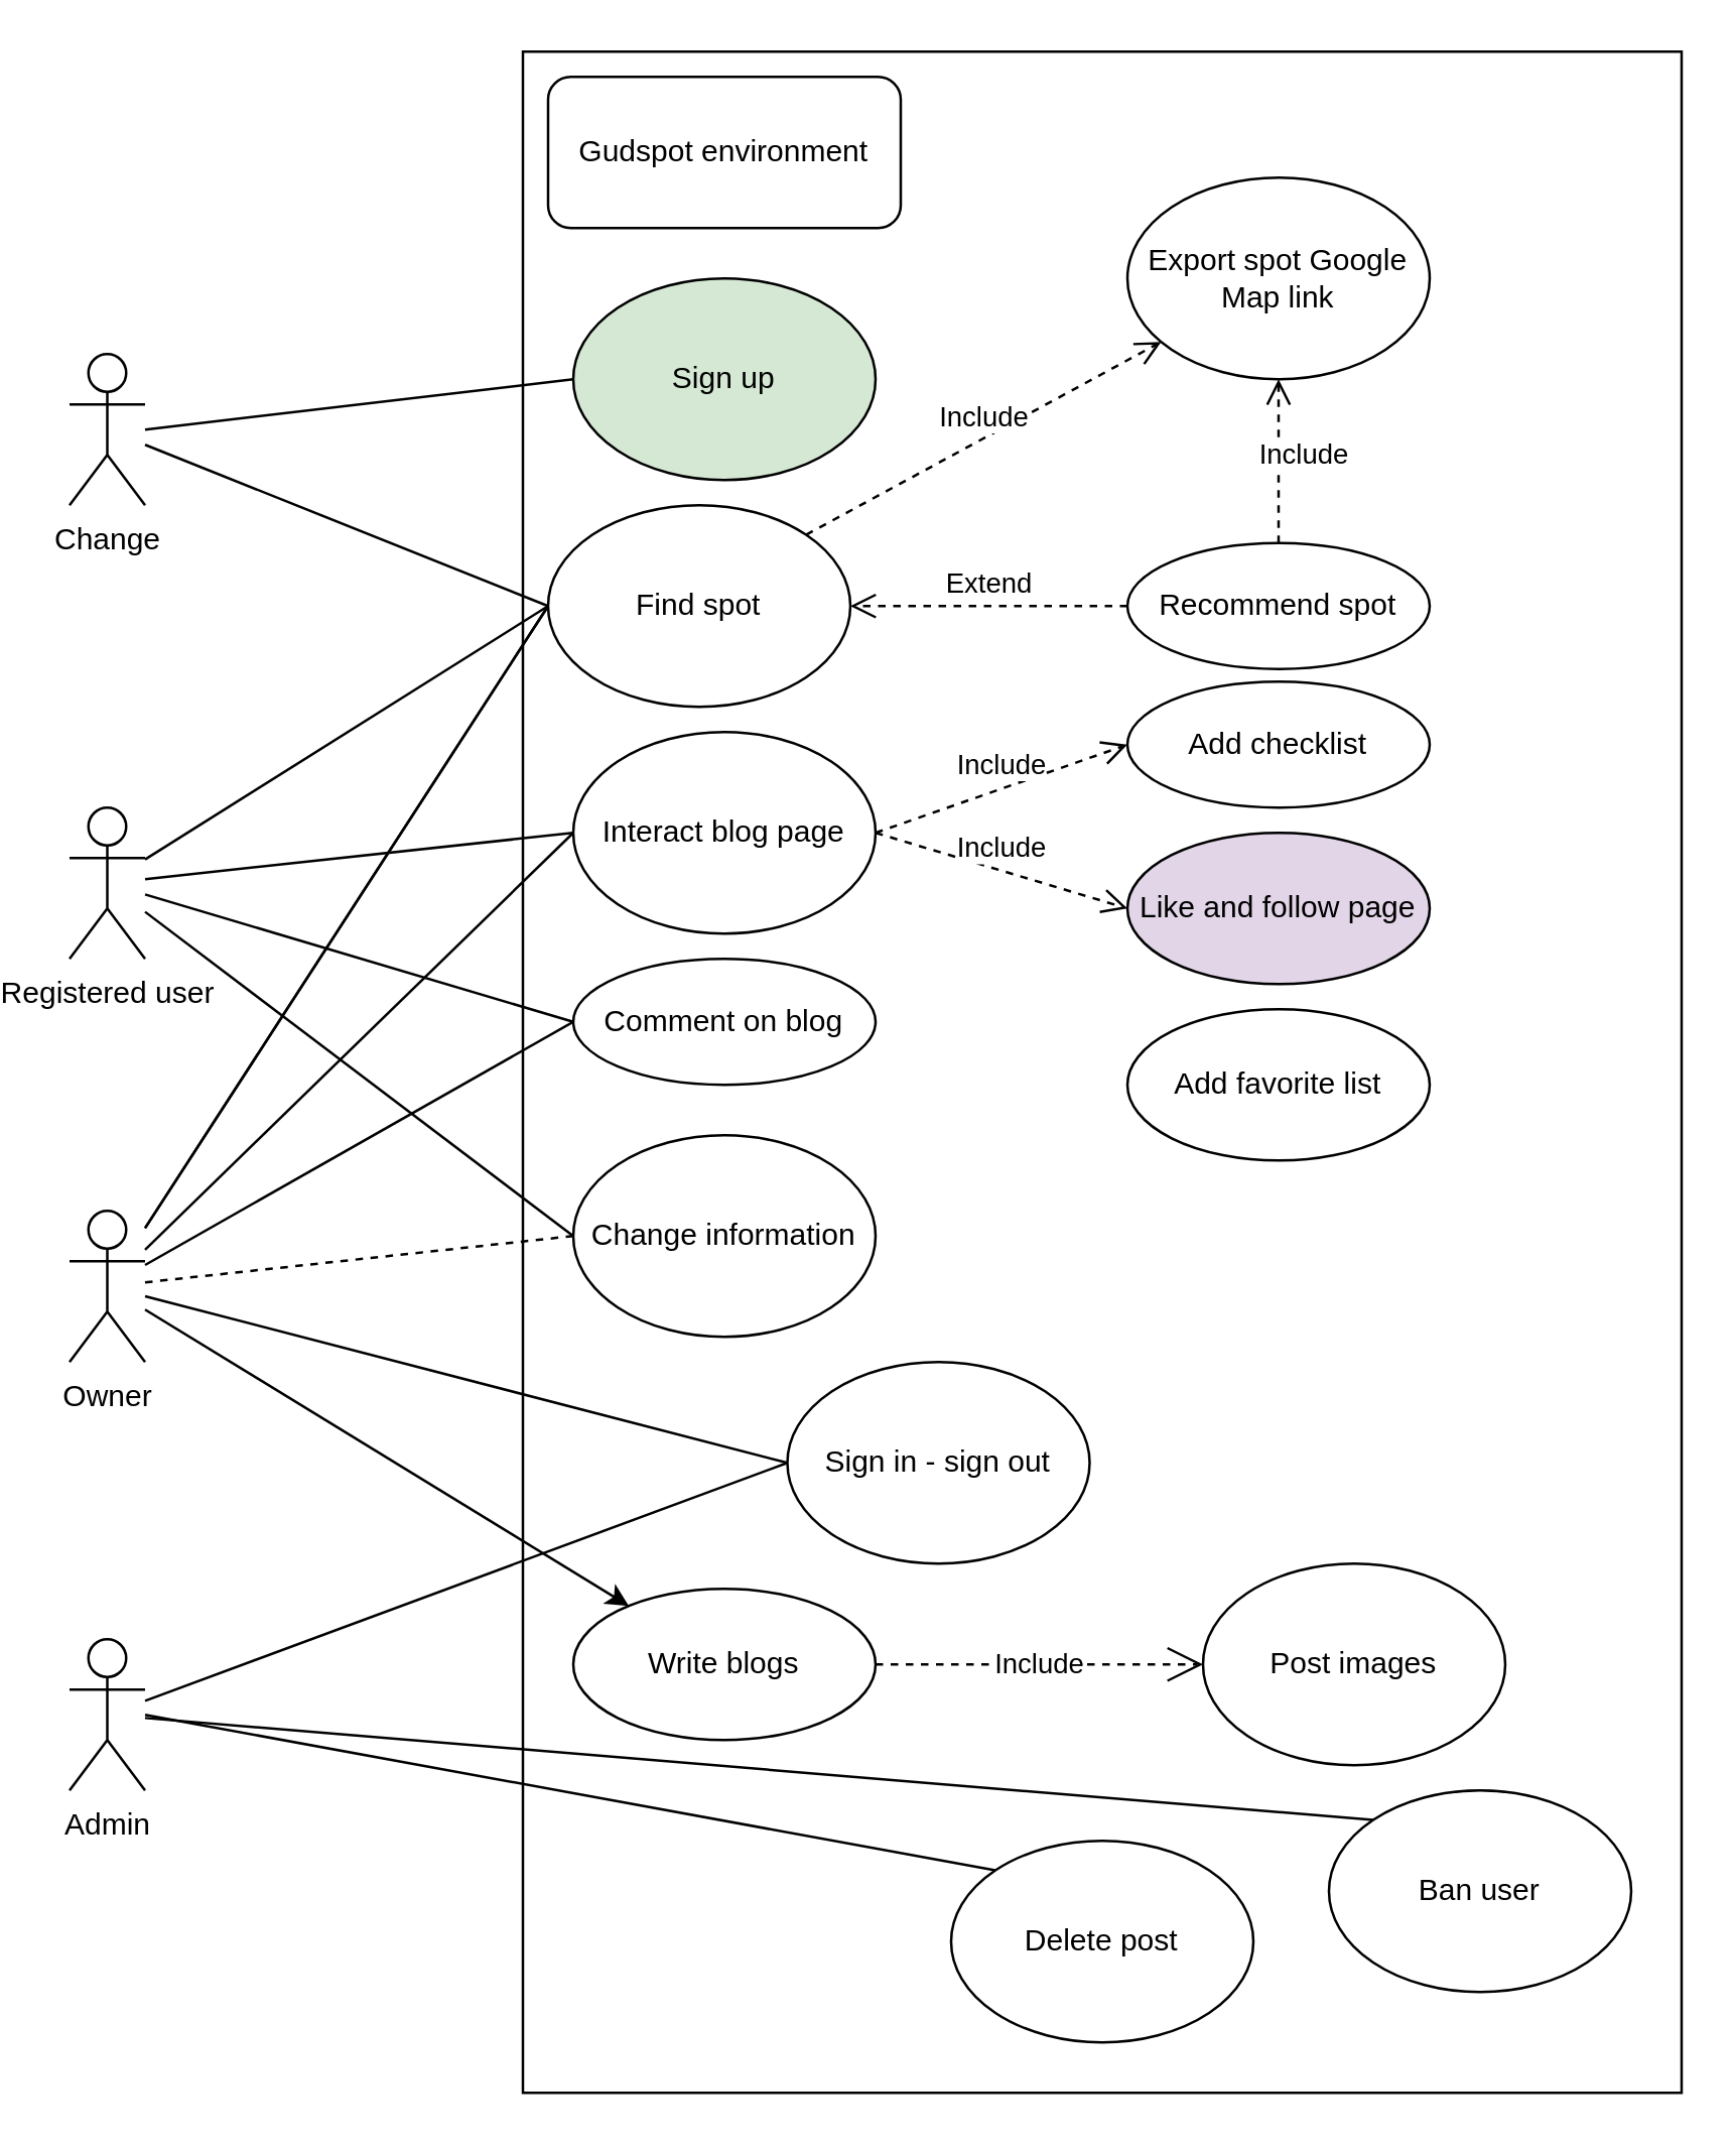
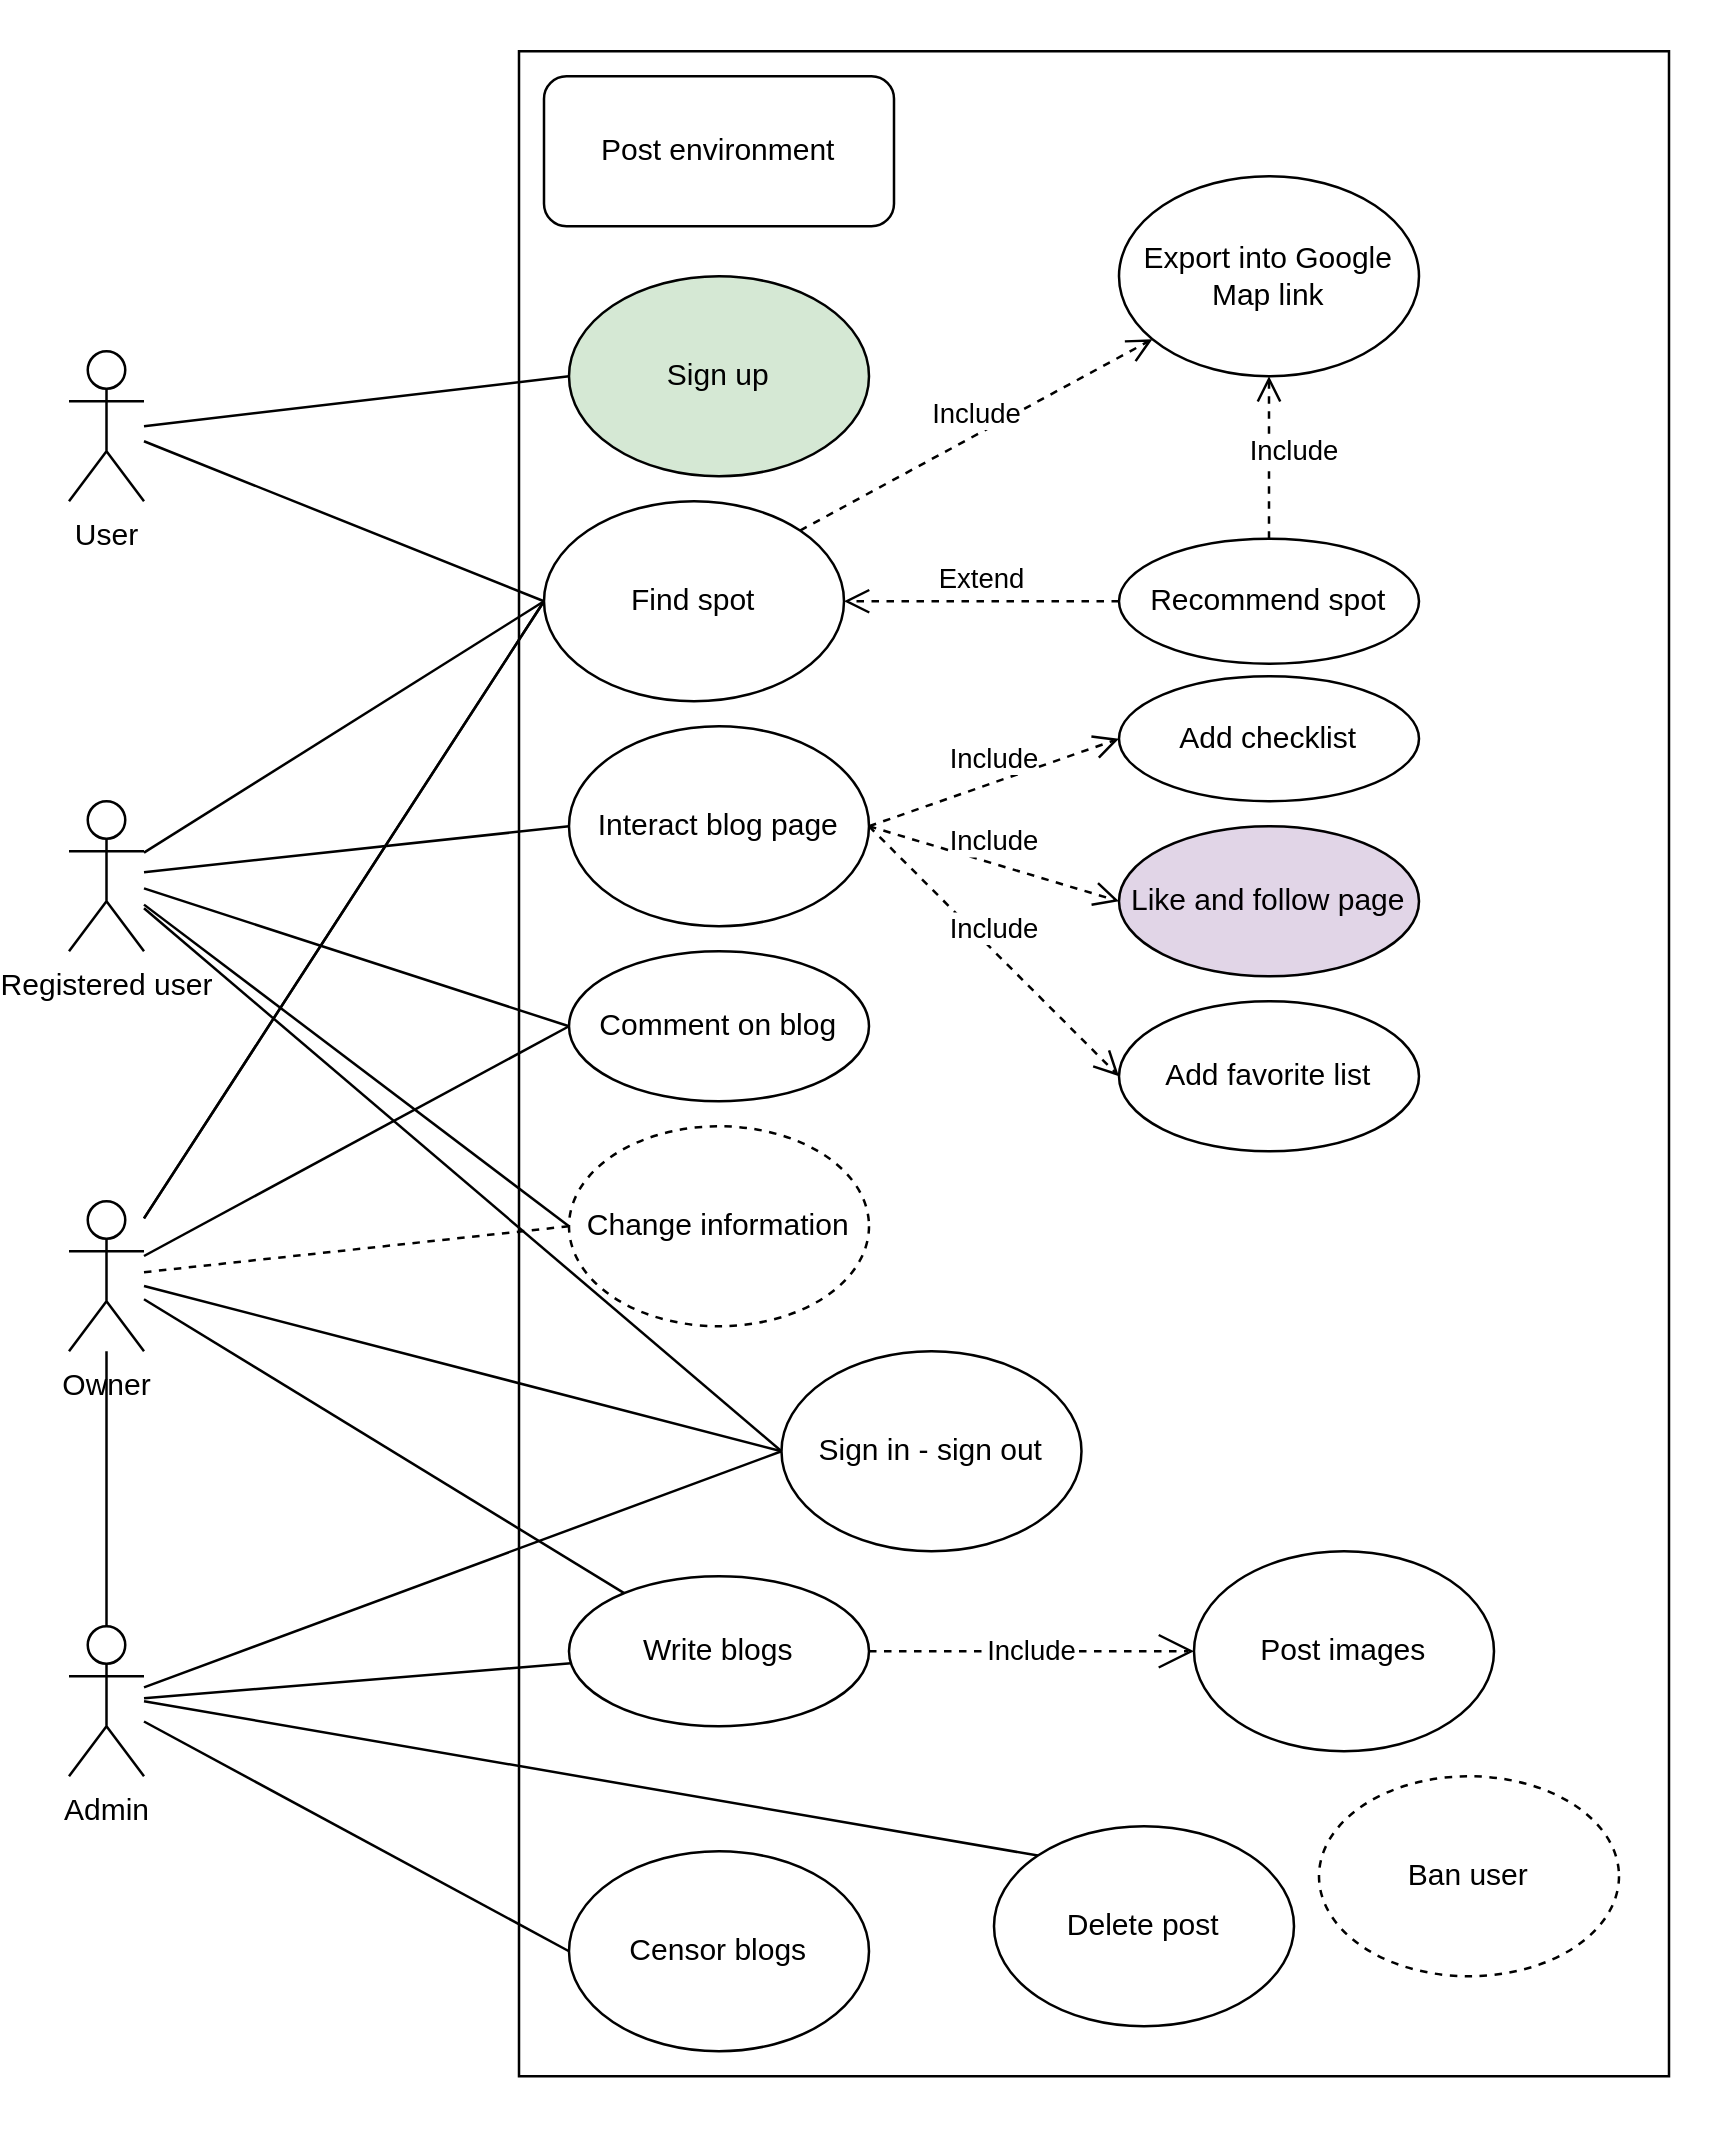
- <mxCell id="10" value="Gudspot environment" style="rounded=1;whiteSpace=wrap;html=1;fillColor=none;" parent="1" vertex="1"><mxGeometry x="210" y="30" width="140" height="60" as="geometry" /></mxCell>
+ <mxCell id="10" value="Post environment" style="rounded=1;whiteSpace=wrap;html=1;fillColor=none;" parent="1" vertex="1"><mxGeometry x="210" y="30" width="140" height="60" as="geometry" /></mxCell>
- <mxCell id="22" value="Export spot Google Map link" style="ellipse;whiteSpace=wrap;html=1;" vertex="1" parent="1"><mxGeometry x="440" y="70" width="120" height="80" as="geometry" /></mxCell>
+ <mxCell id="22" value="Export into Google Map link" style="ellipse;whiteSpace=wrap;html=1;" vertex="1" parent="1"><mxGeometry x="440" y="70" width="120" height="80" as="geometry" /></mxCell>
- <mxCell id="3" value="Change" style="shape=umlActor;verticalLabelPosition=bottom;verticalAlign=top;html=1;" parent="1" vertex="1"><mxGeometry x="20" y="140" width="30" height="60" as="geometry" /></mxCell>
+ <mxCell id="3" value="User" style="shape=umlActor;verticalLabelPosition=bottom;verticalAlign=top;html=1;" parent="1" vertex="1"><mxGeometry x="20" y="140" width="30" height="60" as="geometry" /></mxCell>
+ <mxCell id="39" value="Include" style="html=1;verticalAlign=bottom;endArrow=open;dashed=1;endSize=8;rounded=0;entryX=0;entryY=0.5;entryDx=0;entryDy=0;exitX=1;exitY=0.5;exitDx=0;exitDy=0;" edge="1" parent="1" source="32" target="9"><mxGeometry relative="1" as="geometry"><mxPoint x="420" y="440" as="sourcePoint" /><mxPoint x="340" y="440" as="targetPoint" /></mxGeometry></mxCell>
- <mxCell id="8" value="Comment on blog" style="ellipse;whiteSpace=wrap;html=1;" parent="1" vertex="1"><mxGeometry x="220" y="380" width="120" height="50" as="geometry" /></mxCell>
+ <mxCell id="8" value="Comment on blog" style="ellipse;whiteSpace=wrap;html=1;" parent="1" vertex="1"><mxGeometry x="220" y="380" width="120" height="60" as="geometry" /></mxCell>
- <mxCell id="42" value="" style="endArrow=none;html=1;rounded=0;entryX=0;entryY=0.5;entryDx=0;entryDy=0;" edge="1" parent="1" source="5" target="32"><mxGeometry width="50" height="50" relative="1" as="geometry"><mxPoint x="170" y="420" as="sourcePoint" /><mxPoint x="370" y="410" as="targetPoint" /></mxGeometry></mxCell>
+ <mxCell id="42" value="" style="endArrow=none;html=1;rounded=0;" edge="1" parent="1" source="5" target="6"><mxGeometry width="50" height="50" relative="1" as="geometry"><mxPoint x="170" y="420" as="sourcePoint" /><mxPoint x="370" y="410" as="targetPoint" /></mxGeometry></mxCell>
- <mxCell id="14" value="Change information" style="ellipse;whiteSpace=wrap;html=1;fillColor=none;" parent="1" vertex="1"><mxGeometry x="220" y="450" width="120" height="80" as="geometry" /></mxCell>
+ <mxCell id="14" value="Change information" style="ellipse;whiteSpace=wrap;html=1;fillColor=none;dashed=1;" parent="1" vertex="1"><mxGeometry x="220" y="450" width="120" height="80" as="geometry" /></mxCell>
+ <mxCell id="20" value="" style="endArrow=none;html=1;rounded=0;entryX=0;entryY=0.5;entryDx=0;entryDy=0;" parent="1" source="4" target="13" edge="1"><mxGeometry width="50" height="50" relative="1" as="geometry"><mxPoint x="60" y="440" as="sourcePoint" /><mxPoint x="160" y="310" as="targetPoint" /></mxGeometry></mxCell>
- <mxCell id="43" value="" style="endArrow=classic;html=1;rounded=0;" edge="1" parent="1" source="5" target="17"><mxGeometry width="50" height="50" relative="1" as="geometry"><mxPoint x="570" y="590" as="sourcePoint" /><mxPoint x="620" y="540" as="targetPoint" /></mxGeometry></mxCell>
+ <mxCell id="43" value="" style="endArrow=none;html=1;rounded=0;" edge="1" parent="1" source="5" target="17"><mxGeometry width="50" height="50" relative="1" as="geometry"><mxPoint x="570" y="590" as="sourcePoint" /><mxPoint x="620" y="540" as="targetPoint" /></mxGeometry></mxCell>
- <mxCell id="23" value="" style="endArrow=none;html=1;rounded=0;entryX=0;entryY=0;entryDx=0;entryDy=0;" edge="1" parent="1" source="6" target="15"><mxGeometry width="50" height="50" relative="1" as="geometry"><mxPoint x="490" y="610" as="sourcePoint" /><mxPoint x="540" y="560" as="targetPoint" /></mxGeometry></mxCell>
+ <mxCell id="23" value="" style="endArrow=none;html=1;rounded=0;" edge="1" parent="1" source="6" target="17"><mxGeometry width="50" height="50" relative="1" as="geometry"><mxPoint x="490" y="610" as="sourcePoint" /><mxPoint x="540" y="560" as="targetPoint" /></mxGeometry></mxCell>
+ <mxCell id="30" value="" style="endArrow=none;html=1;rounded=0;entryX=0;entryY=0.5;entryDx=0;entryDy=0;" edge="1" parent="1" source="6" target="16"><mxGeometry width="50" height="50" relative="1" as="geometry"><mxPoint x="490" y="720" as="sourcePoint" /><mxPoint x="540" y="670" as="targetPoint" /></mxGeometry></mxCell>
- <mxCell id="15" value="Ban user" style="ellipse;whiteSpace=wrap;html=1;fillColor=none;" parent="1" vertex="1"><mxGeometry x="520" y="710" width="120" height="80" as="geometry" /></mxCell>
+ <mxCell id="15" value="Ban user" style="ellipse;whiteSpace=wrap;html=1;fillColor=none;dashed=1;" parent="1" vertex="1"><mxGeometry x="520" y="710" width="120" height="80" as="geometry" /></mxCell>
- <mxCell id="33" value="Delete post" style="ellipse;whiteSpace=wrap;html=1;" vertex="1" parent="1"><mxGeometry x="370" y="730" width="120" height="80" as="geometry" /></mxCell>
+ <mxCell id="33" value="Delete post" style="ellipse;whiteSpace=wrap;html=1;" vertex="1" parent="1"><mxGeometry x="390" y="730" width="120" height="80" as="geometry" /></mxCell>
+ <mxCell id="16" value="Censor blogs" style="ellipse;whiteSpace=wrap;html=1;fillColor=none;" parent="1" vertex="1"><mxGeometry x="220" y="740" width="120" height="80" as="geometry" /></mxCell>
